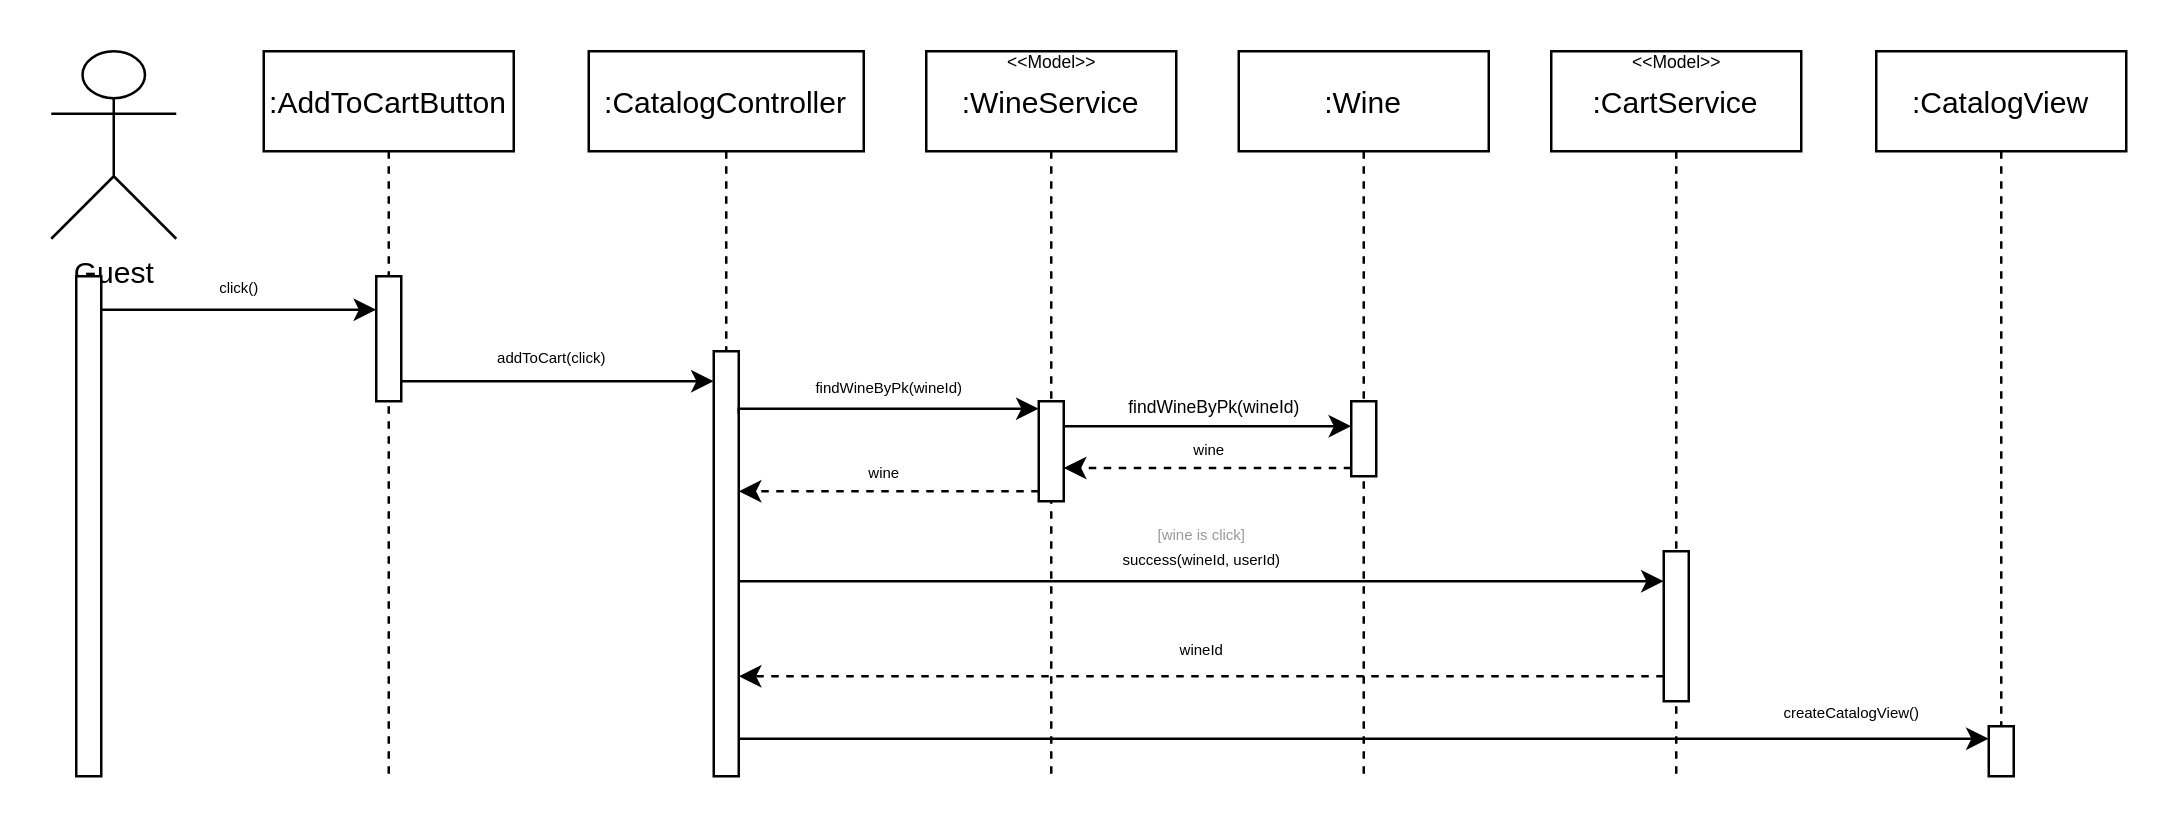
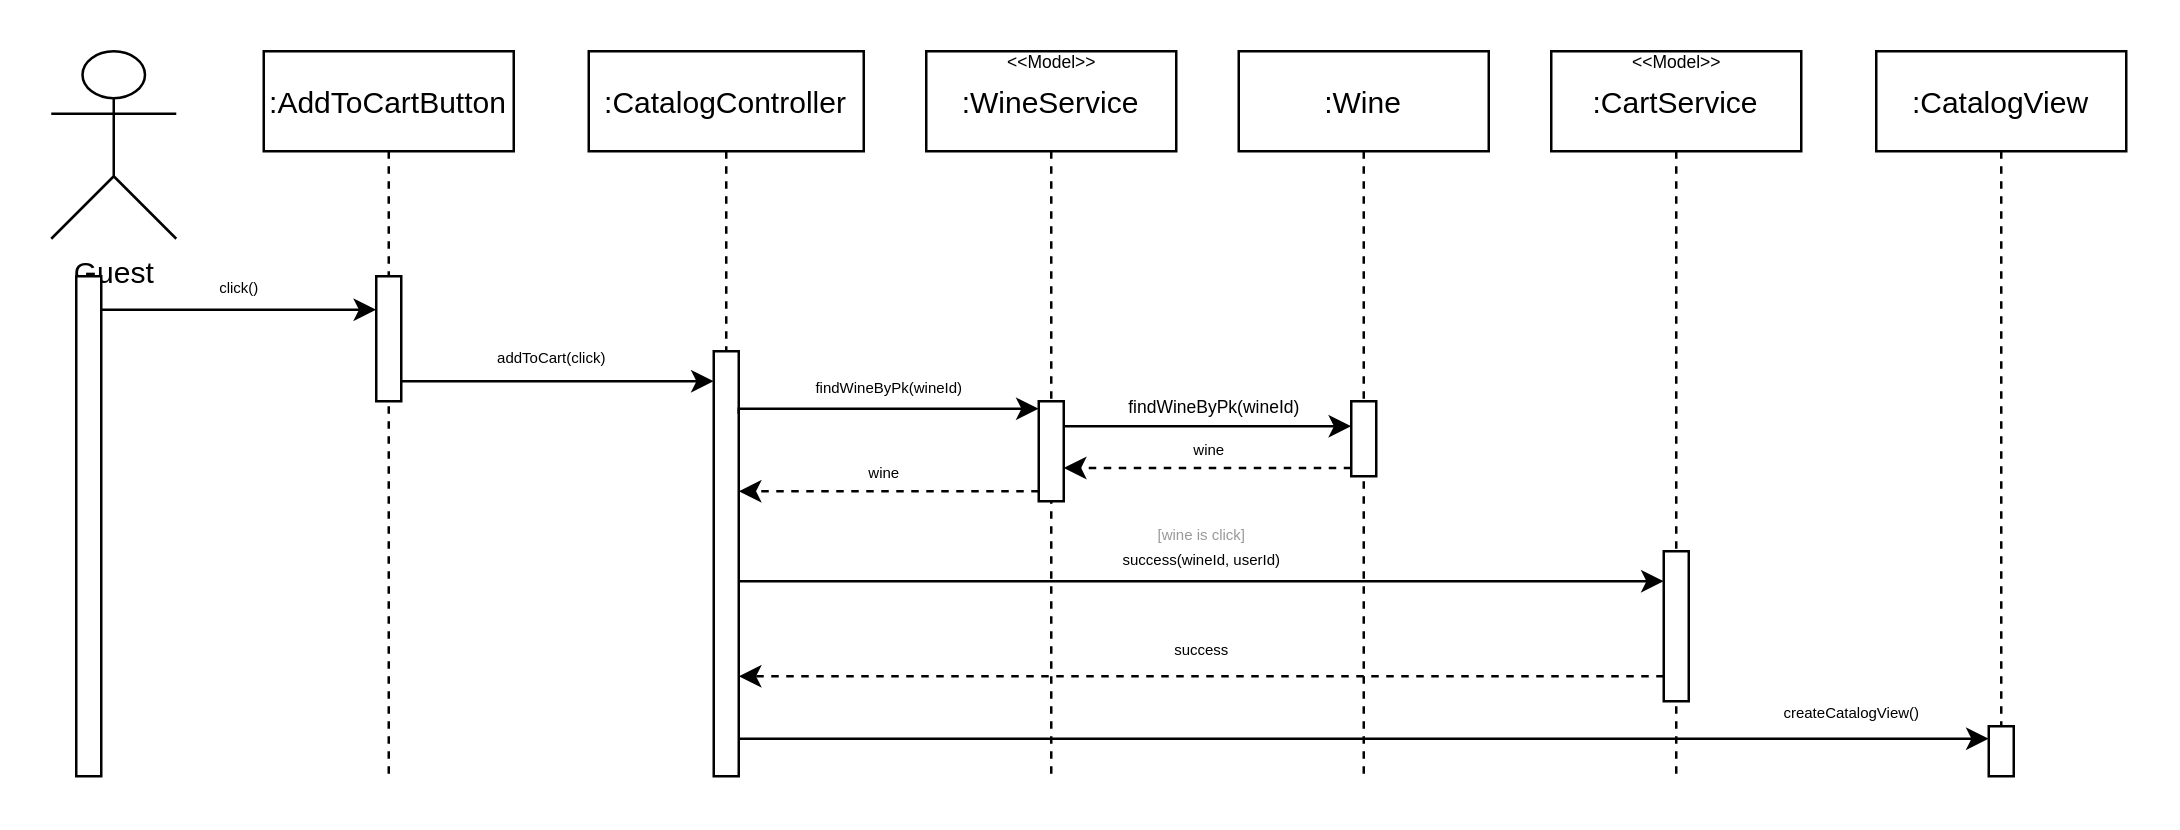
- <mxCell id="34" value="wineId" style="text;html=1;align=center;verticalAlign=middle;resizable=0;points=[];autosize=1;strokeColor=none;fillColor=none;fontSize=6;" parent="1" vertex="1"><mxGeometry x="460" y="255" width="40" height="10" as="geometry" /></mxCell>
+ <mxCell id="34" value="success" style="text;html=1;align=center;verticalAlign=middle;resizable=0;points=[];autosize=1;strokeColor=none;fillColor=none;fontSize=6;" parent="1" vertex="1"><mxGeometry x="460" y="255" width="40" height="10" as="geometry" /></mxCell>
